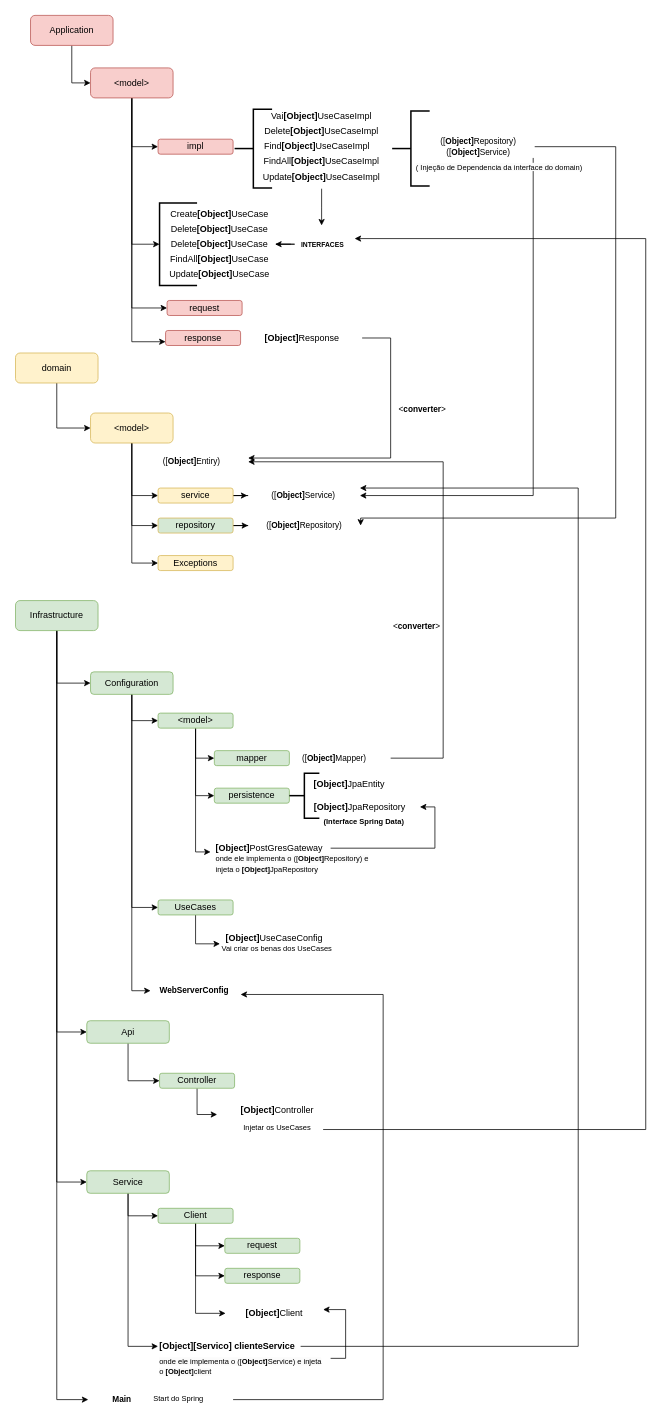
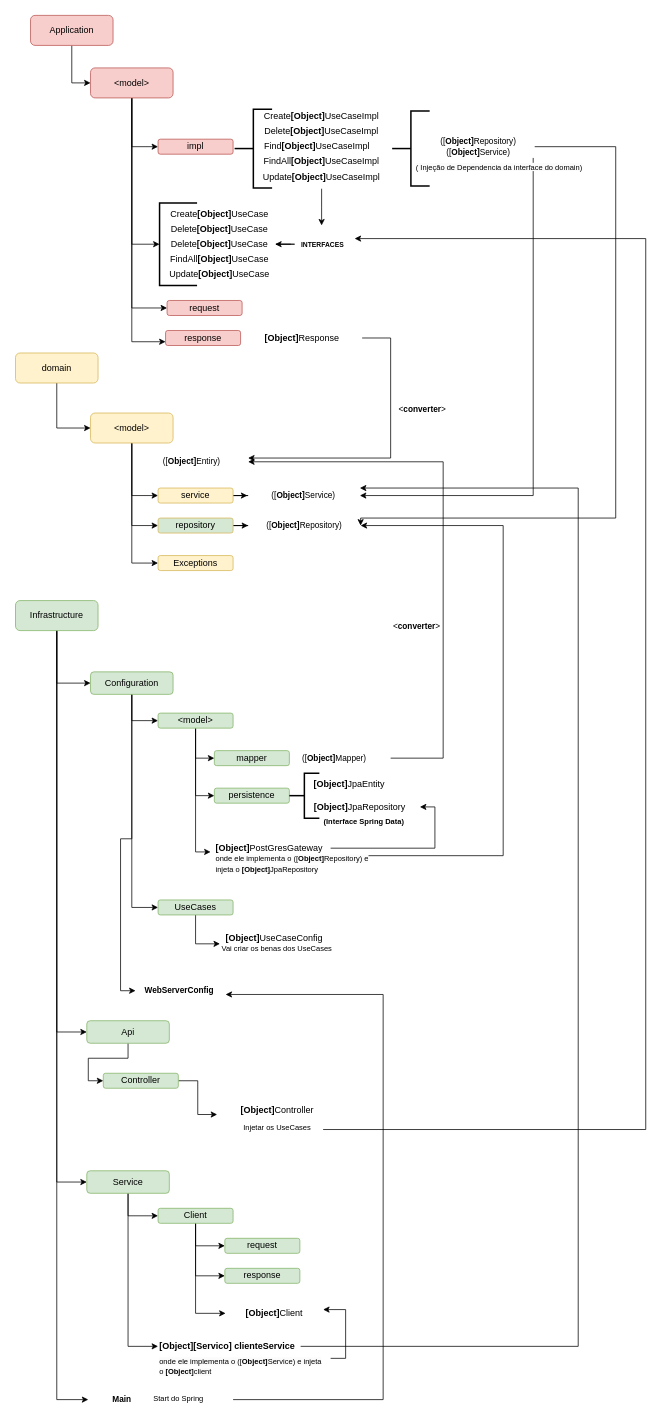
- <mxCell id="19" value="Vai&lt;b&gt;[Object]&lt;/b&gt;UseCaseImpl" style="text;html=1;strokeColor=none;fillColor=none;align=center;verticalAlign=middle;whiteSpace=wrap;rounded=0;" parent="1" vertex="1"><mxGeometry x="348" y="140" width="160" height="30" as="geometry" /></mxCell>
+ <mxCell id="19" value="Create&lt;b&gt;[Object]&lt;/b&gt;UseCaseImpl" style="text;html=1;strokeColor=none;fillColor=none;align=center;verticalAlign=middle;whiteSpace=wrap;rounded=0;" parent="1" vertex="1"><mxGeometry x="348" y="140" width="160" height="30" as="geometry" /></mxCell>
+ <mxCell id="62" style="edgeStyle=orthogonalEdgeStyle;rounded=0;orthogonalLoop=1;jettySize=auto;html=1;fontSize=10;" edge="1" parent="1" source="63" target="39"><mxGeometry relative="1" as="geometry"><Array as="points"><mxPoint x="670" y="1140" /><mxPoint x="670" y="700" /></Array></mxGeometry></mxCell>
- <mxCell id="84" value="&lt;span style=&quot;font-size: 11px;&quot;&gt;&lt;b&gt;WebServerConfig&amp;nbsp;&lt;/b&gt;&lt;br&gt;&lt;/span&gt;" style="text;html=1;strokeColor=none;fillColor=none;align=center;verticalAlign=middle;whiteSpace=wrap;rounded=0;" vertex="1" parent="1"><mxGeometry x="200" y="1310" width="120" height="20" as="geometry" /></mxCell>
+ <mxCell id="84" value="&lt;span style=&quot;font-size: 11px;&quot;&gt;&lt;b&gt;WebServerConfig&amp;nbsp;&lt;/b&gt;&lt;br&gt;&lt;/span&gt;" style="text;html=1;strokeColor=none;fillColor=none;align=center;verticalAlign=middle;whiteSpace=wrap;rounded=0;" vertex="1" parent="1"><mxGeometry x="180" y="1310" width="120" height="20" as="geometry" /></mxCell>
- <mxCell id="87" value="Controller" style="rounded=1;whiteSpace=wrap;html=1;fillColor=#d5e8d4;strokeColor=#82b366;" vertex="1" parent="1"><mxGeometry x="212" y="1430" width="100" height="20" as="geometry" /></mxCell>
+ <mxCell id="87" value="Controller" style="rounded=1;whiteSpace=wrap;html=1;fillColor=#d5e8d4;strokeColor=#82b366;" vertex="1" parent="1"><mxGeometry x="137" y="1430" width="100" height="20" as="geometry" /></mxCell>
